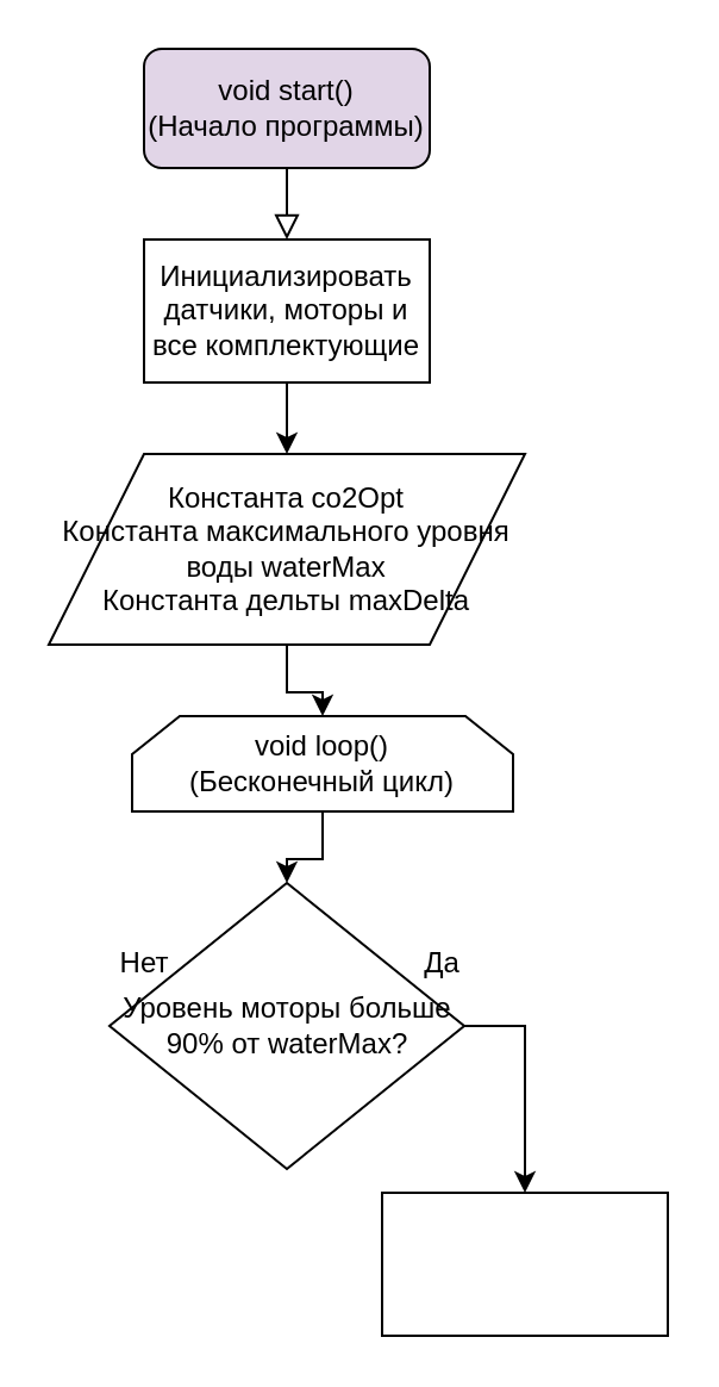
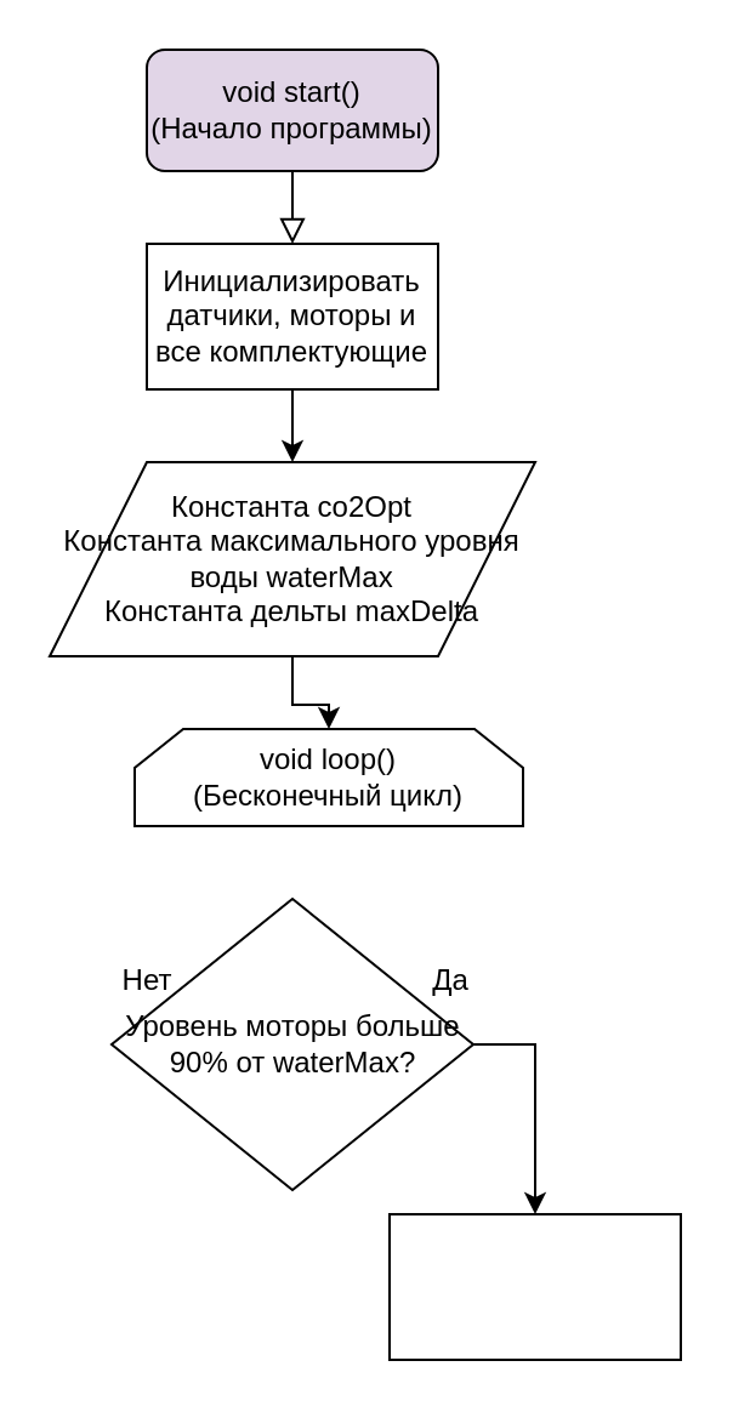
- <mxCell id="6" style="edgeStyle=orthogonalEdgeStyle;rounded=0;orthogonalLoop=1;jettySize=auto;html=1;exitX=0.5;exitY=1;exitDx=0;exitDy=0;" edge="1" parent="1" source="7" target="11"><mxGeometry relative="1" as="geometry" /></mxCell>
